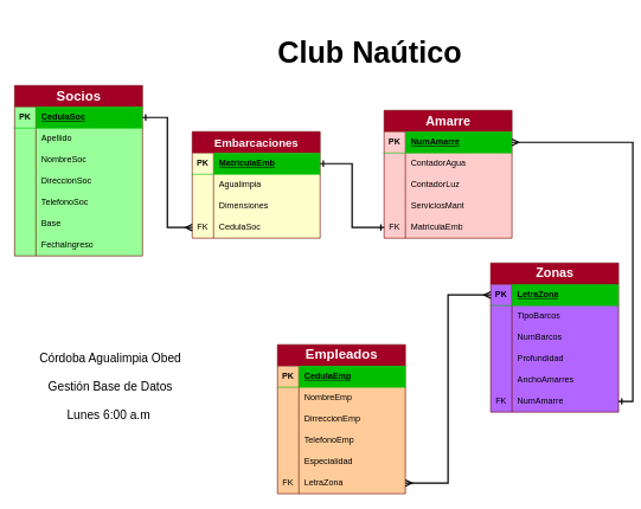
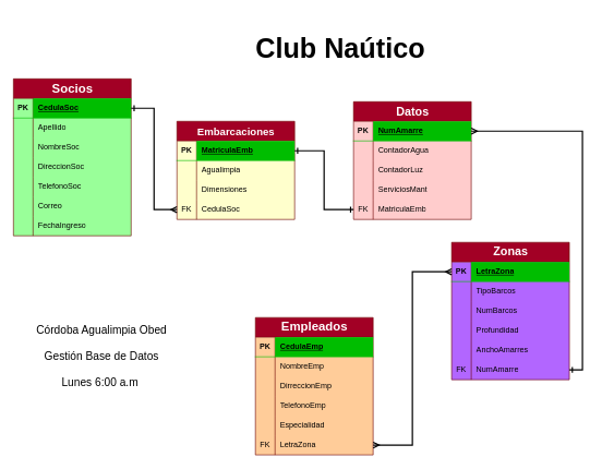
- <mxCell id="25" value="&lt;font style=&quot;font-size: 18px;&quot;&gt;Amarre&lt;/font&gt;" style="shape=table;startSize=30;container=1;collapsible=1;childLayout=tableLayout;fixedRows=1;rowLines=0;fontStyle=1;align=center;resizeLast=1;html=1;fillColor=#a20025;fontColor=#ffffff;strokeColor=#6F0000;swimlaneFillColor=#FFCCCC;" parent="1" vertex="1"><mxGeometry x="540" y="155" width="180" height="180" as="geometry" /></mxCell>
+ <mxCell id="25" value="&lt;font style=&quot;font-size: 18px;&quot;&gt;Datos&lt;/font&gt;" style="shape=table;startSize=30;container=1;collapsible=1;childLayout=tableLayout;fixedRows=1;rowLines=0;fontStyle=1;align=center;resizeLast=1;html=1;fillColor=#a20025;fontColor=#ffffff;strokeColor=#6F0000;swimlaneFillColor=#FFCCCC;" parent="1" vertex="1"><mxGeometry x="540" y="155" width="180" height="180" as="geometry" /></mxCell>
- <mxCell id="20" value="Base" style="shape=partialRectangle;connectable=0;fillColor=none;top=0;left=0;bottom=0;right=0;align=left;spacingLeft=6;overflow=hidden;whiteSpace=wrap;html=1;labelBackgroundColor=none;fontColor=#000000;" parent="18" vertex="1"><mxGeometry x="30" width="150" height="30" as="geometry"><mxRectangle width="150" height="30" as="alternateBounds" /></mxGeometry></mxCell>
+ <mxCell id="20" value="Correo" style="shape=partialRectangle;connectable=0;fillColor=none;top=0;left=0;bottom=0;right=0;align=left;spacingLeft=6;overflow=hidden;whiteSpace=wrap;html=1;labelBackgroundColor=none;fontColor=#000000;" parent="18" vertex="1"><mxGeometry x="30" width="150" height="30" as="geometry"><mxRectangle width="150" height="30" as="alternateBounds" /></mxGeometry></mxCell>
